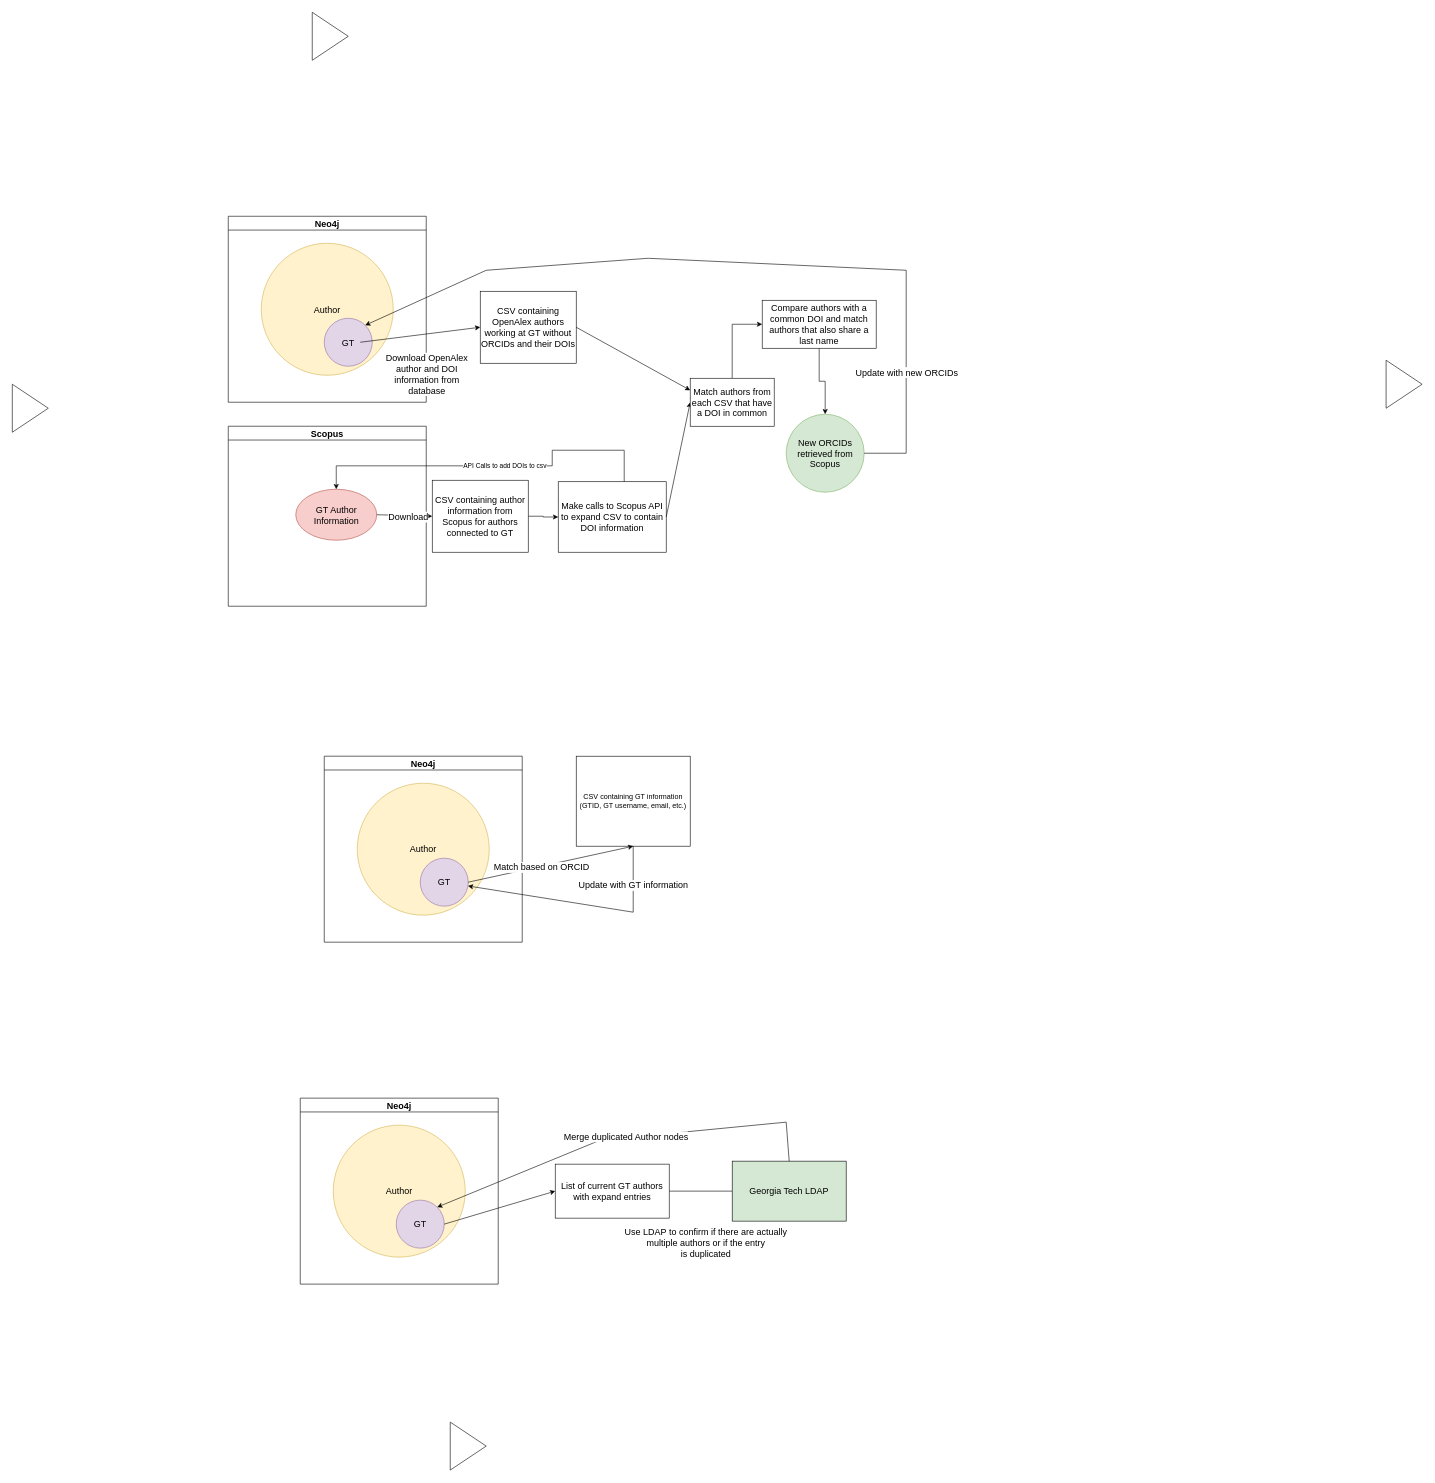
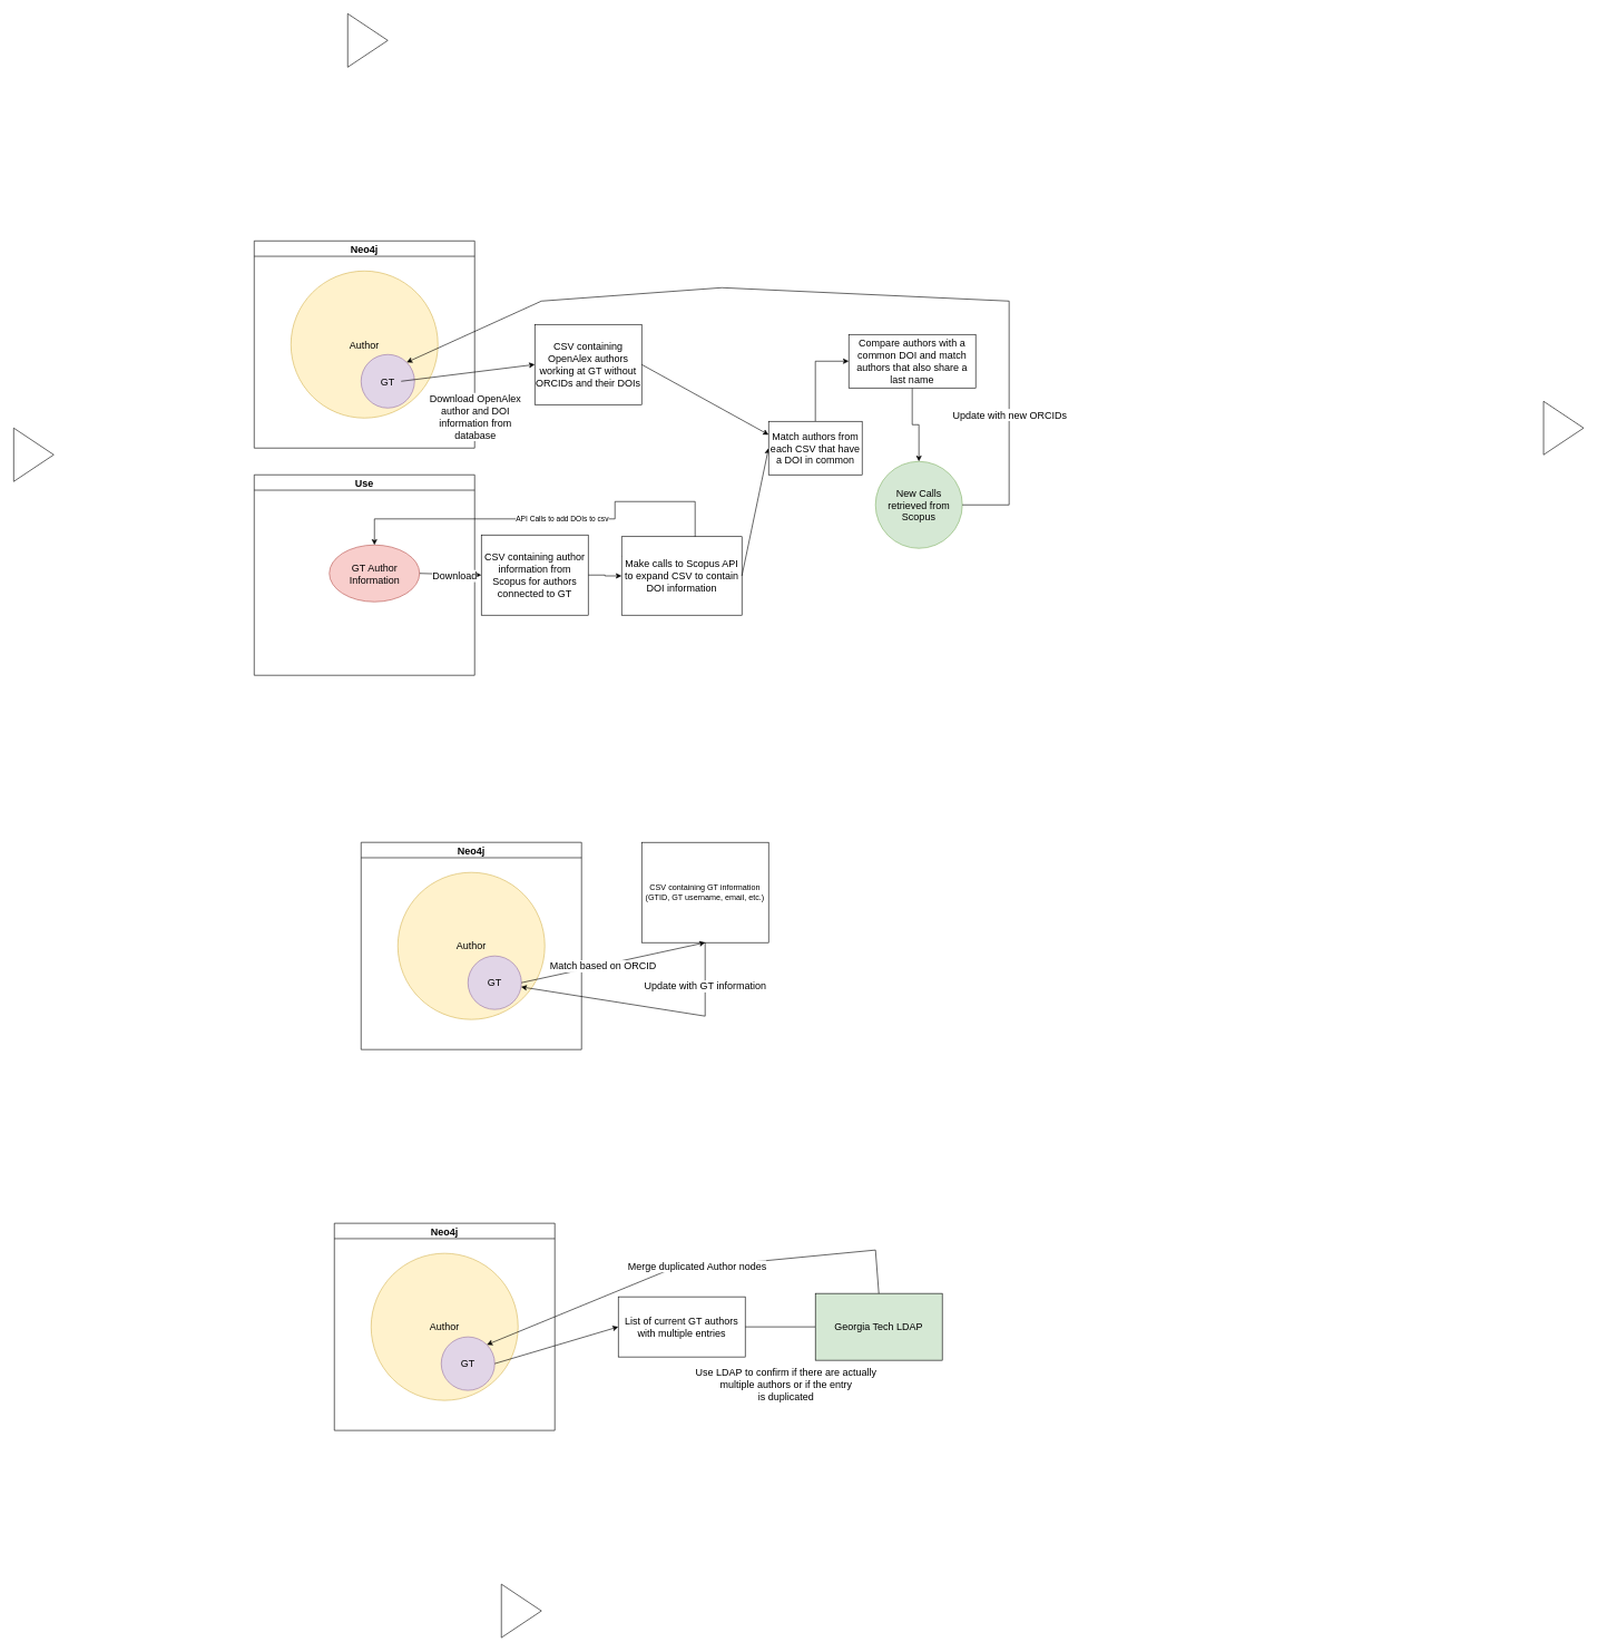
- <mxCell id="8" value="&lt;font style=&quot;font-size: 15px;&quot;&gt;Scopus&lt;/font&gt;" style="swimlane;whiteSpace=wrap;html=1;" parent="1" vertex="1"><mxGeometry x="380" y="710" width="330" height="300" as="geometry" /></mxCell>
+ <mxCell id="8" value="&lt;font style=&quot;font-size: 15px;&quot;&gt;Use&lt;/font&gt;" style="swimlane;whiteSpace=wrap;html=1;" parent="1" vertex="1"><mxGeometry x="380" y="710" width="330" height="300" as="geometry" /></mxCell>
- <mxCell id="21" value="&lt;font style=&quot;font-size: 15px;&quot;&gt;New ORCIDs&lt;br&gt;retrieved from&lt;br&gt;Scopus&lt;br&gt;&lt;/font&gt;" style="ellipse;whiteSpace=wrap;html=1;aspect=fixed;fillColor=#d5e8d4;strokeColor=#82b366;" parent="1" vertex="1"><mxGeometry x="1310" y="690" width="130" height="130" as="geometry" /></mxCell>
+ <mxCell id="21" value="&lt;font style=&quot;font-size: 15px;&quot;&gt;New Calls&lt;br&gt;retrieved from&lt;br&gt;Scopus&lt;br&gt;&lt;/font&gt;" style="ellipse;whiteSpace=wrap;html=1;aspect=fixed;fillColor=#d5e8d4;strokeColor=#82b366;" parent="1" vertex="1"><mxGeometry x="1310" y="690" width="130" height="130" as="geometry" /></mxCell>
- <mxCell id="37" value="&lt;font style=&quot;font-size: 15px;&quot;&gt;List of current GT authors with expand entries&lt;/font&gt;" style="rounded=0;whiteSpace=wrap;html=1;" parent="1" vertex="1"><mxGeometry x="925" y="1940" width="190" height="90" as="geometry" /></mxCell>
+ <mxCell id="37" value="&lt;font style=&quot;font-size: 15px;&quot;&gt;List of current GT authors with multiple entries&lt;/font&gt;" style="rounded=0;whiteSpace=wrap;html=1;" parent="1" vertex="1"><mxGeometry x="925" y="1940" width="190" height="90" as="geometry" /></mxCell>
